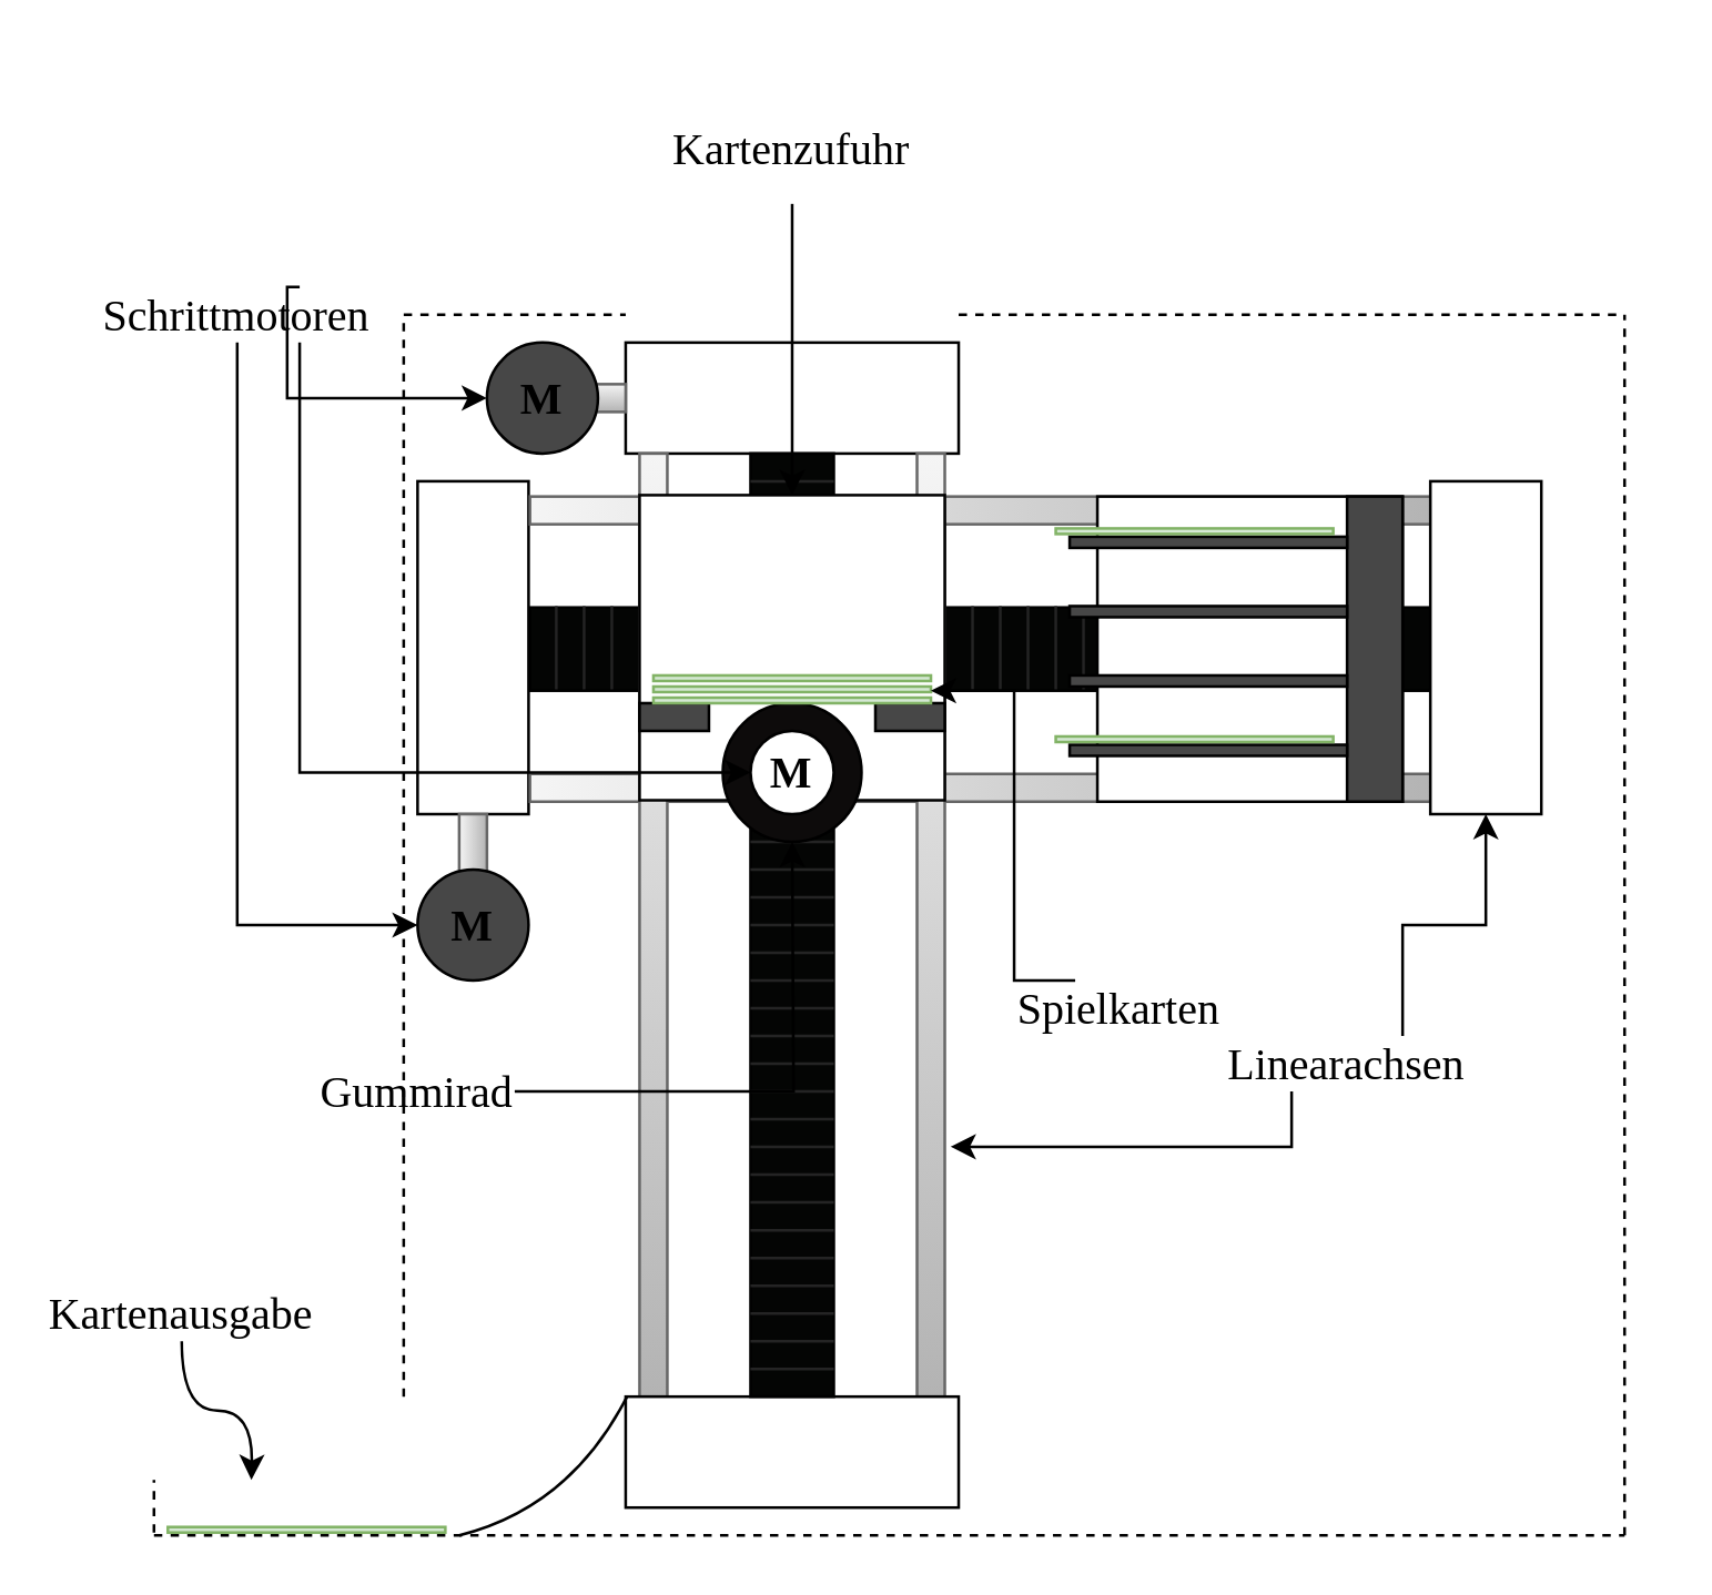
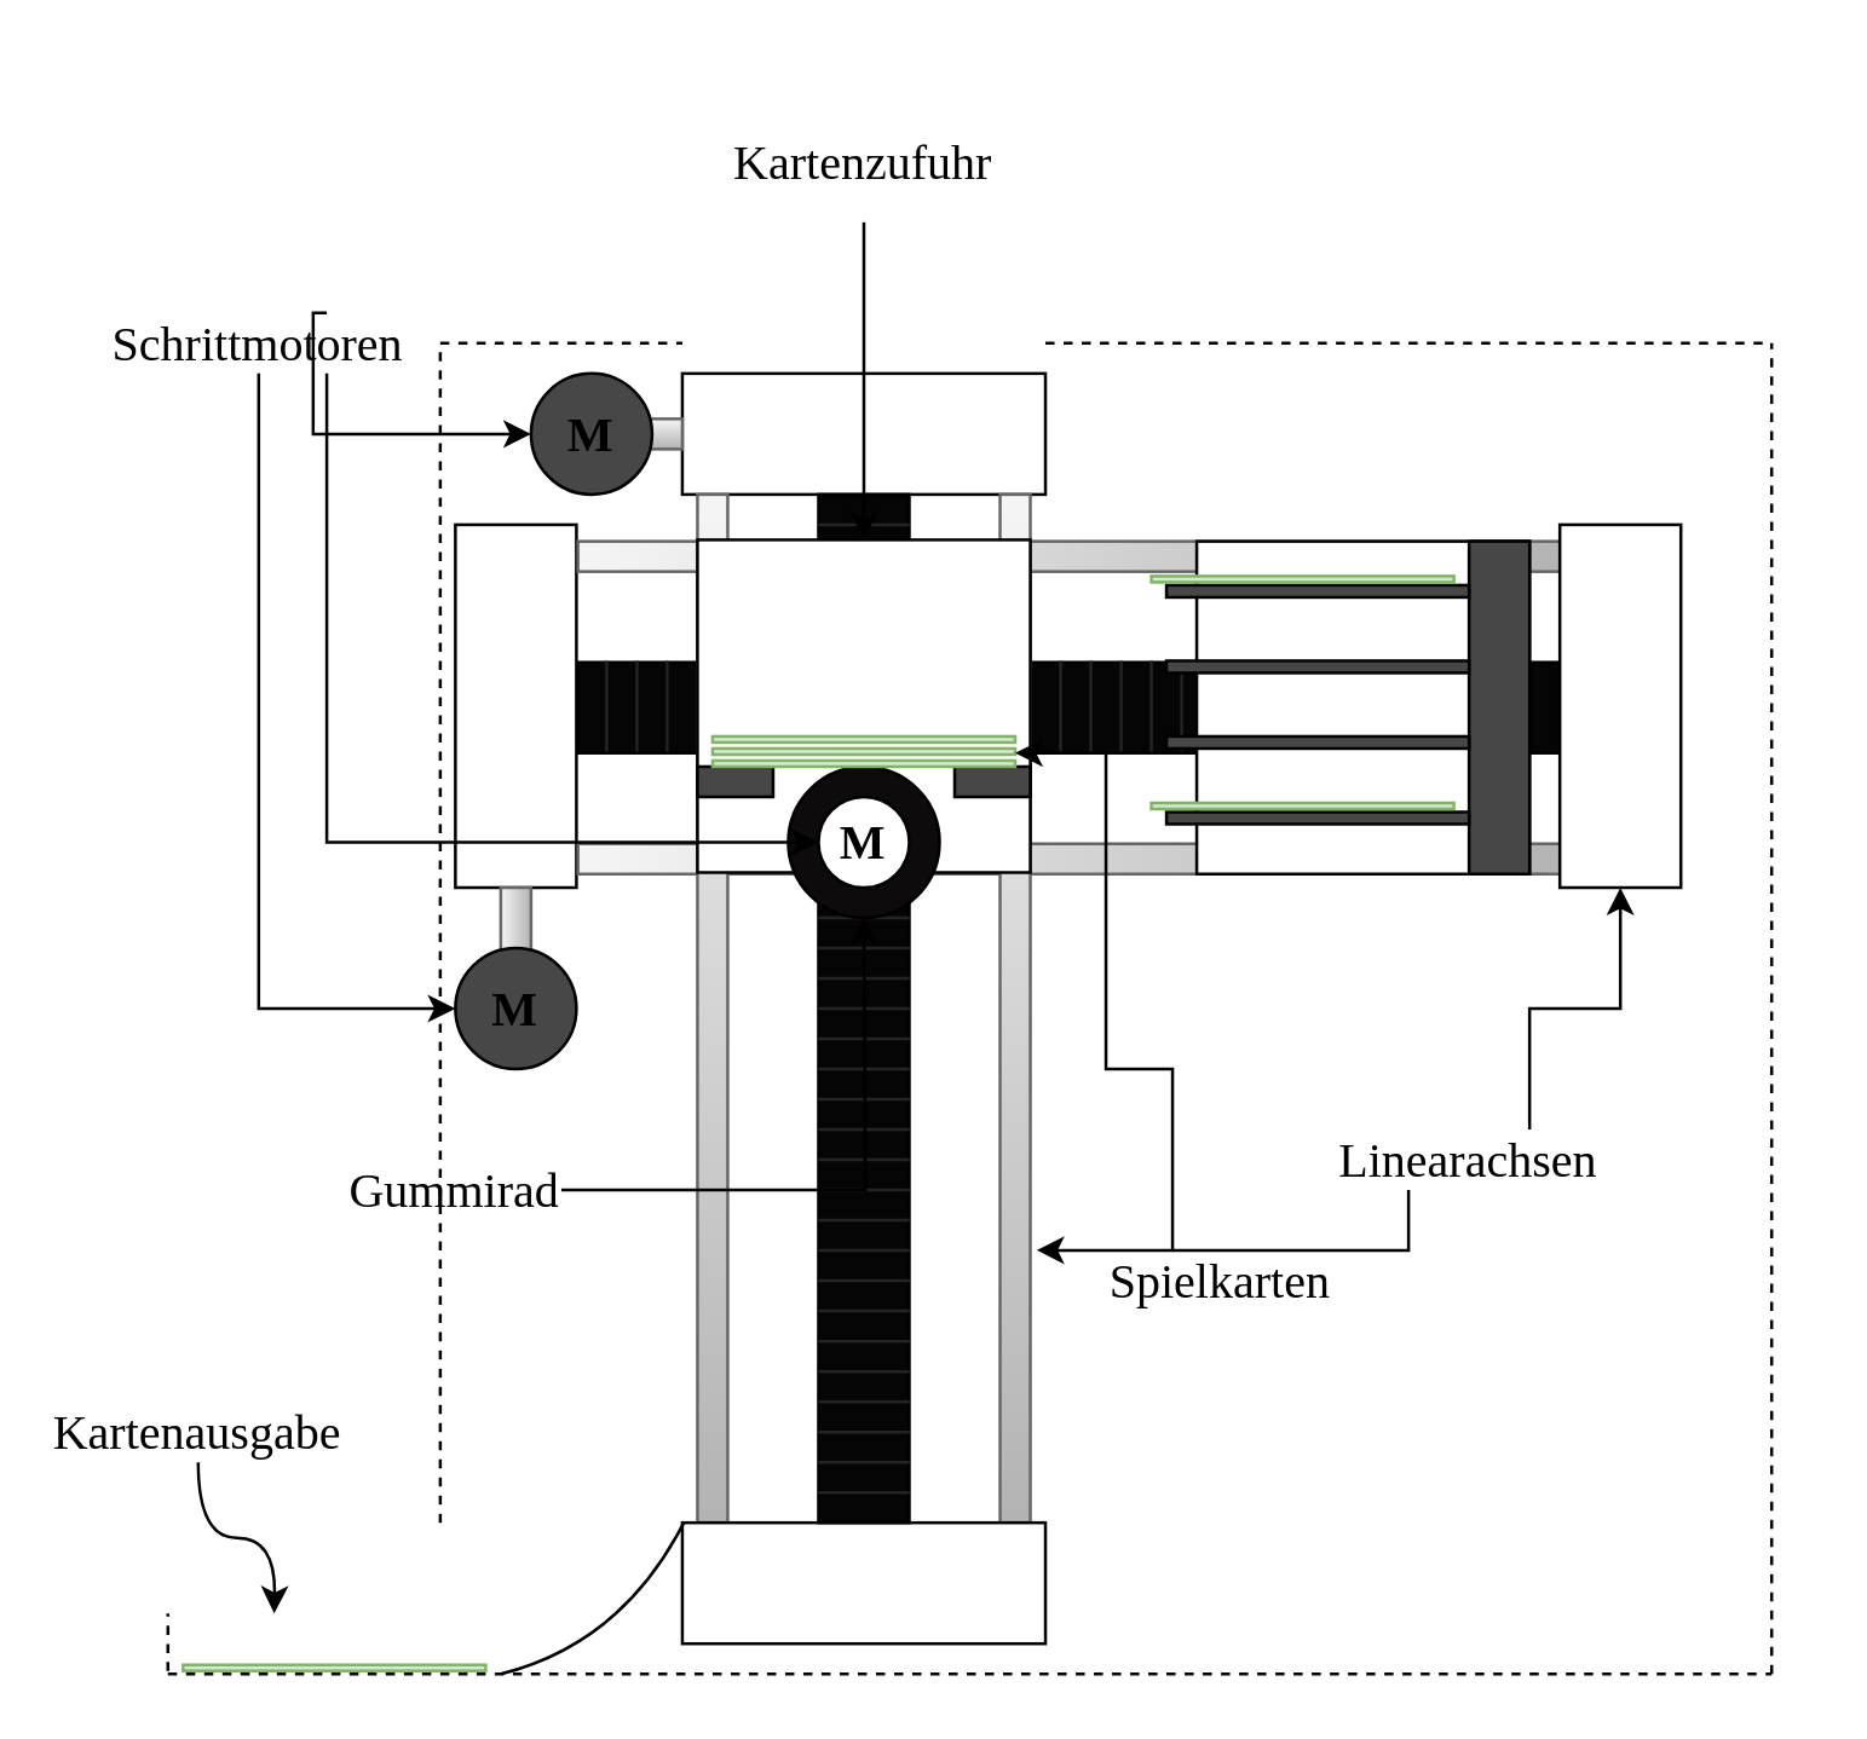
- <mxCell id="116" value="Spielkarten" style="text;html=1;strokeColor=none;fillColor=none;align=center;verticalAlign=middle;whiteSpace=wrap;rounded=0;fontFamily=Times New Roman;fontSize=16;" vertex="1" parent="1"><mxGeometry x="371" y="353" width="64" height="20" as="geometry" /></mxCell>
+ <mxCell id="116" value="Spielkarten" style="text;html=1;strokeColor=none;fillColor=none;align=center;verticalAlign=middle;whiteSpace=wrap;rounded=0;fontFamily=Times New Roman;fontSize=16;" vertex="1" parent="1"><mxGeometry x="371" y="413" width="64" height="20" as="geometry" /></mxCell>
